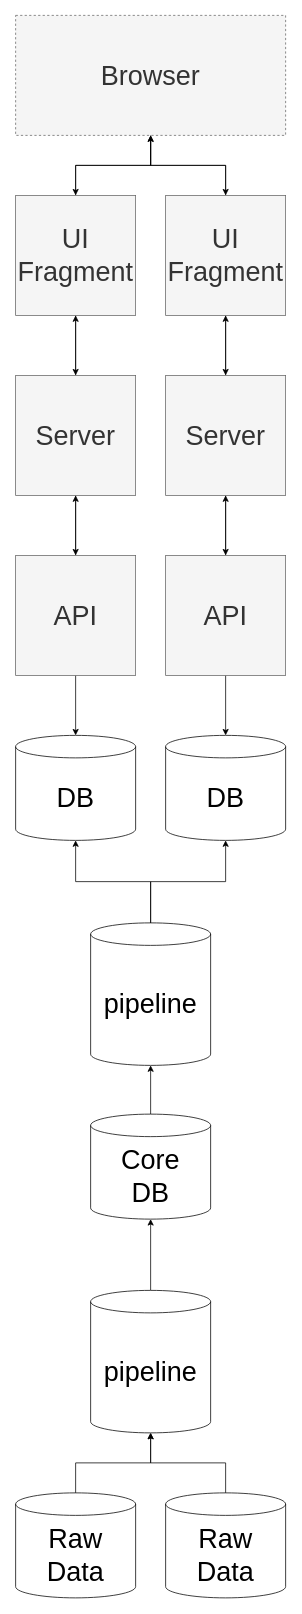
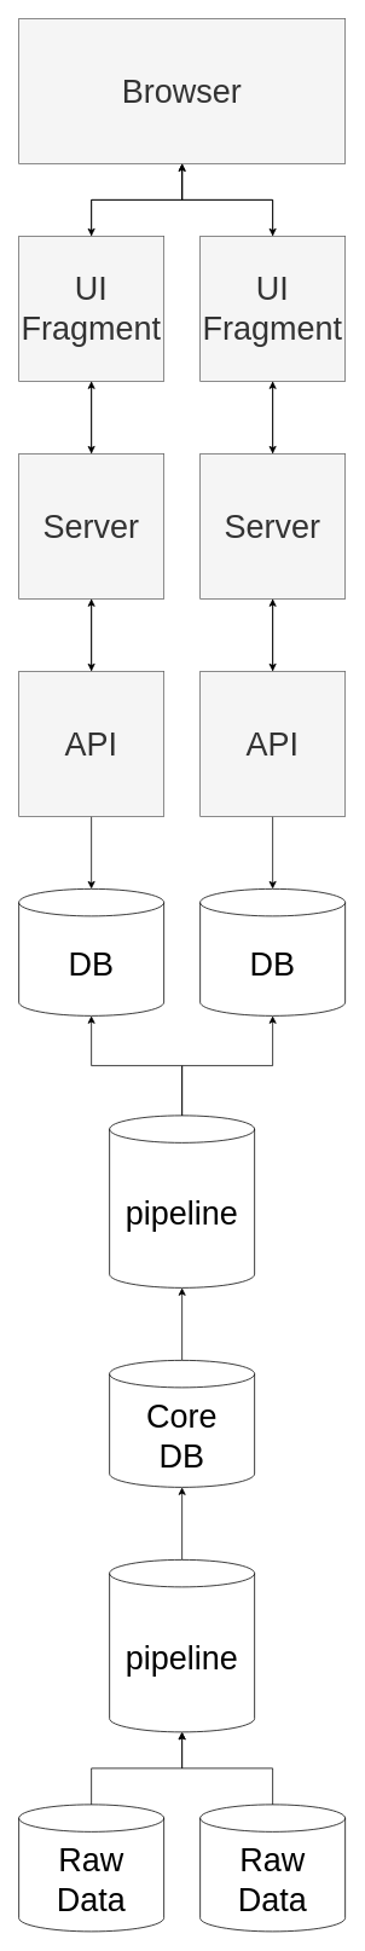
- <mxCell id="4" value="&lt;font style=&quot;font-size: 36px&quot;&gt;Browser&lt;/font&gt;" style="rounded=0;whiteSpace=wrap;html=1;shadow=0;sketch=0;fillColor=#f5f5f5;strokeColor=#666666;fontColor=#333333;dashed=1;" vertex="1" parent="1"><mxGeometry width="360" height="160" as="geometry" x="20" y="20" /></mxCell>
+ <mxCell id="4" value="&lt;font style=&quot;font-size: 36px&quot;&gt;Browser&lt;/font&gt;" style="rounded=0;whiteSpace=wrap;html=1;shadow=0;sketch=0;fillColor=#f5f5f5;strokeColor=#666666;fontColor=#333333;" vertex="1" parent="1"><mxGeometry width="360" height="160" as="geometry" x="20" y="20" /></mxCell>
- <mxCell id="29" value="&lt;font style=&quot;font-size: 36px&quot;&gt;Core&lt;br&gt;DB&lt;/font&gt;" style="shape=cylinder3;whiteSpace=wrap;html=1;boundedLbl=1;backgroundOutline=1;size=15;" vertex="1" parent="1"><mxGeometry x="120" y="1485" width="160" height="140" as="geometry" /></mxCell>
+ <mxCell id="29" value="&lt;font style=&quot;font-size: 36px&quot;&gt;Core&lt;br&gt;DB&lt;/font&gt;" style="shape=cylinder3;whiteSpace=wrap;html=1;boundedLbl=1;backgroundOutline=1;size=15;" vertex="1" parent="1"><mxGeometry x="120" y="1500" width="160" height="140" as="geometry" /></mxCell>
